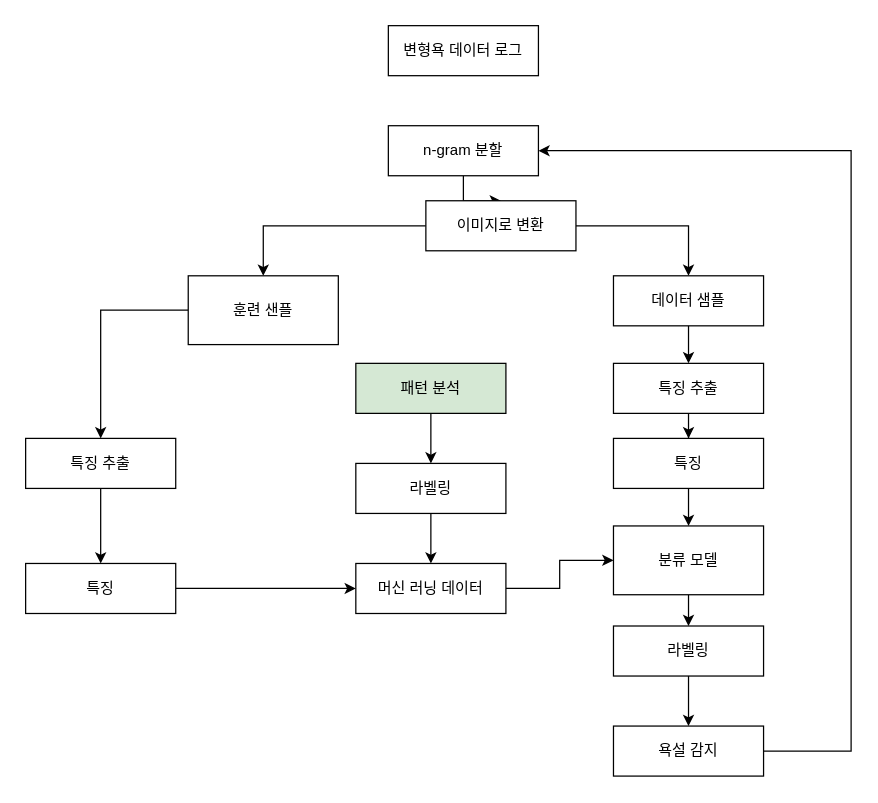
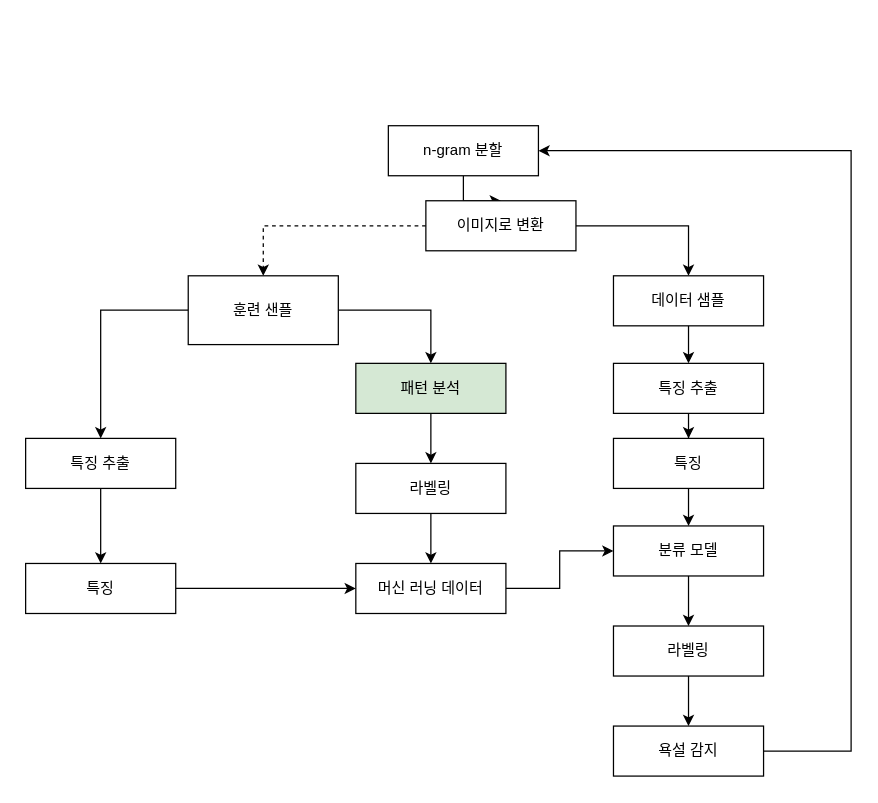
- <mxCell id="2" value="변형욕 데이터 로그" style="rounded=0;whiteSpace=wrap;html=1;" vertex="1" parent="1"><mxGeometry x="310" y="20" width="120" height="40" as="geometry" /></mxCell>
- <mxCell id="5" style="edgeStyle=orthogonalEdgeStyle;rounded=0;orthogonalLoop=1;jettySize=auto;html=1;" edge="1" parent="1" source="7" target="10"><mxGeometry relative="1" as="geometry"><mxPoint x="260" y="240" as="targetPoint" /></mxGeometry></mxCell>
+ <mxCell id="5" style="edgeStyle=orthogonalEdgeStyle;rounded=0;orthogonalLoop=1;jettySize=auto;html=1;dashed=1;" edge="1" parent="1" source="7" target="10"><mxGeometry relative="1" as="geometry"><mxPoint x="260" y="240" as="targetPoint" /></mxGeometry></mxCell>
+ <mxCell id="8" style="edgeStyle=orthogonalEdgeStyle;rounded=0;orthogonalLoop=1;jettySize=auto;html=1;" edge="1" parent="1" source="10" target="12"><mxGeometry relative="1" as="geometry"><mxPoint x="290" y="300" as="targetPoint" /></mxGeometry></mxCell>
- <mxCell id="28" value="분류 모델" style="rounded=0;whiteSpace=wrap;html=1;" vertex="1" parent="1"><mxGeometry x="490" y="420" width="120" height="55" as="geometry" /></mxCell>
+ <mxCell id="28" value="분류 모델" style="rounded=0;whiteSpace=wrap;html=1;" vertex="1" parent="1"><mxGeometry x="490" y="420" width="120" height="40" as="geometry" /></mxCell>
